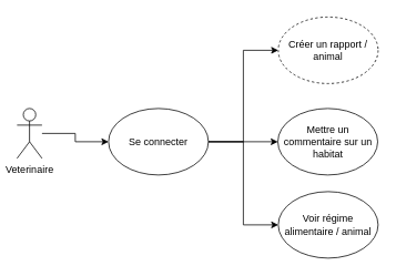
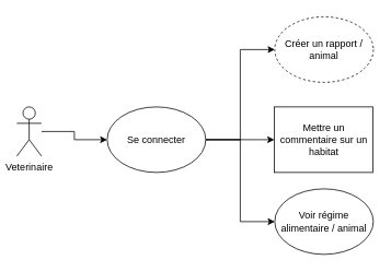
- <mxCell id="9" value="Mettre un commentaire sur un habitat" style="ellipse;whiteSpace=wrap;html=1;" vertex="1" parent="1"><mxGeometry x="333.5" y="130" width="120" height="80" as="geometry" /></mxCell>
+ <mxCell id="9" value="Mettre un commentaire sur un habitat" style="whiteSpace=wrap;html=1;rounded=0;" vertex="1" parent="1"><mxGeometry x="333.5" y="130" width="120" height="80" as="geometry" /></mxCell>
